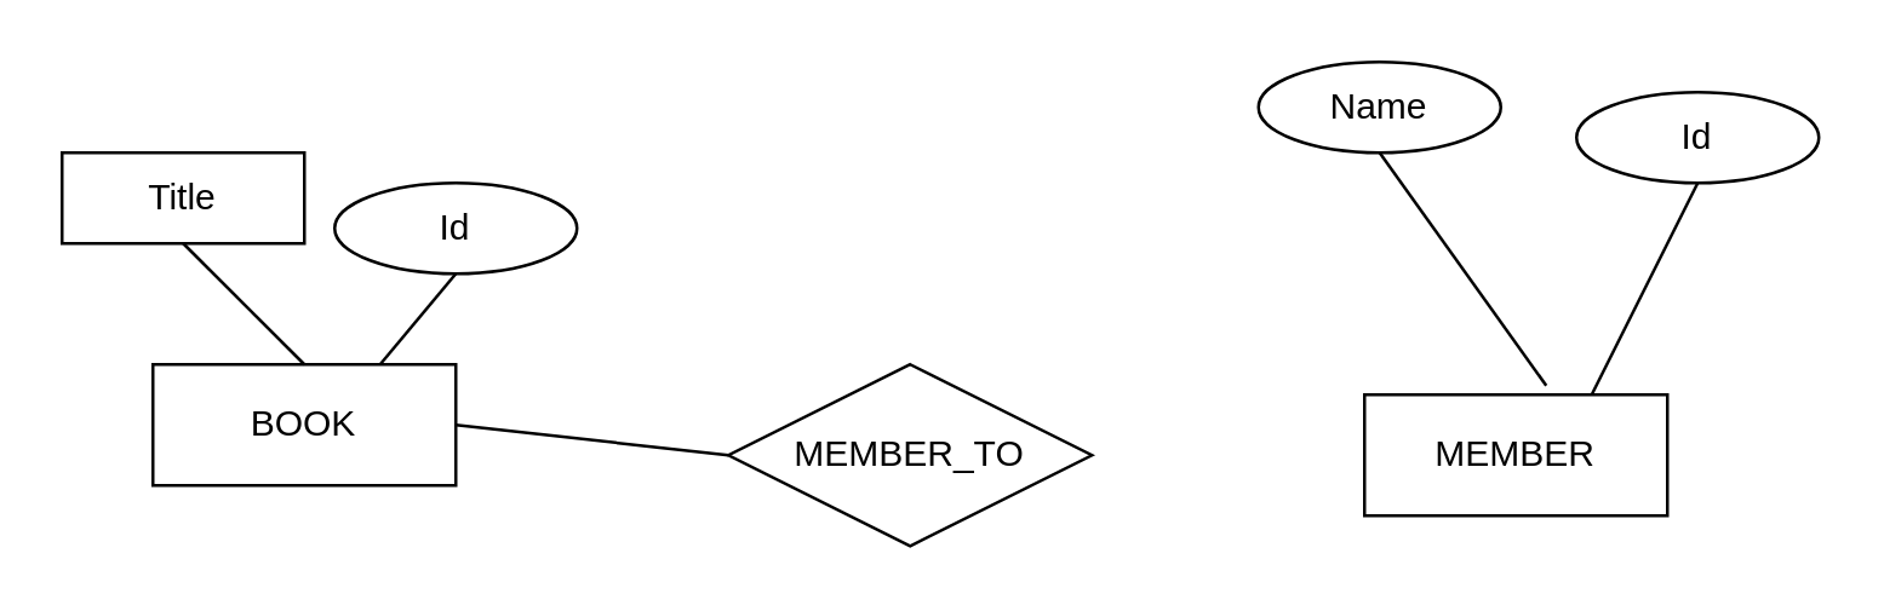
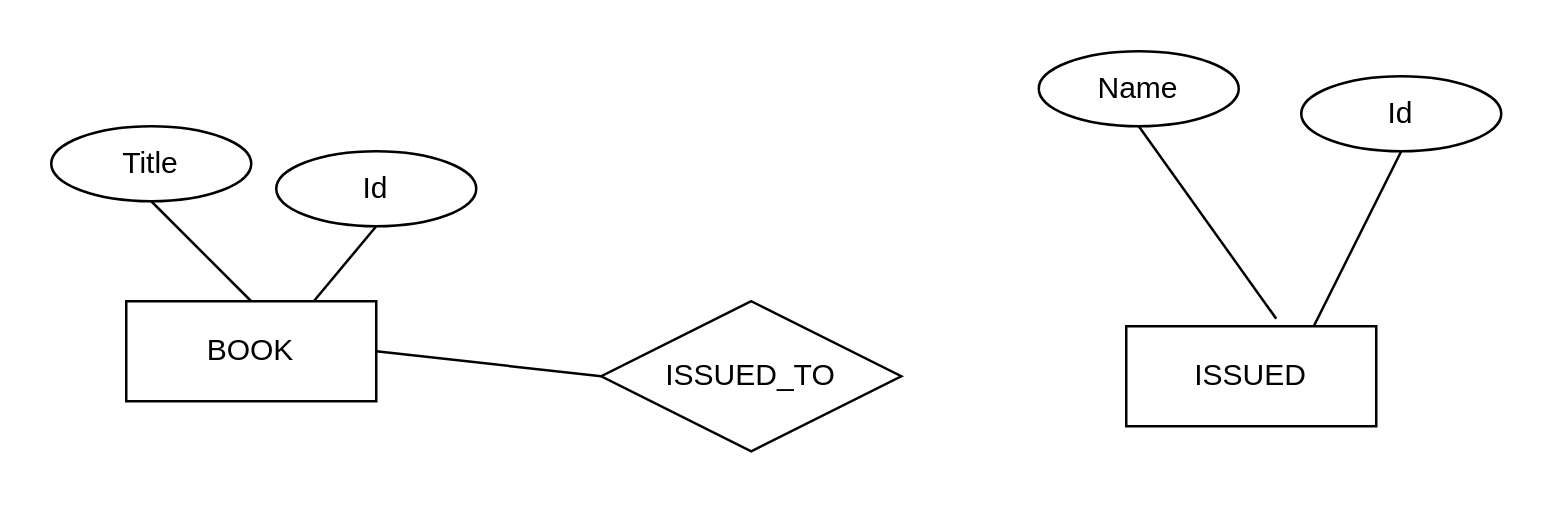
- <mxCell id="8" value="Title" style="whiteSpace=wrap;html=1;align=center;rounded=0;" vertex="1" parent="1"><mxGeometry x="20" y="50" width="80" height="30" as="geometry" /></mxCell>
+ <mxCell id="8" value="Title" style="ellipse;whiteSpace=wrap;html=1;align=center;" vertex="1" parent="1"><mxGeometry x="20" y="50" width="80" height="30" as="geometry" /></mxCell>
- <mxCell id="13" value="MEMBER_TO" style="shape=rhombus;perimeter=rhombusPerimeter;whiteSpace=wrap;html=1;align=center;" vertex="1" parent="1"><mxGeometry x="240" y="120" width="120" height="60" as="geometry" /></mxCell>
+ <mxCell id="13" value="ISSUED_TO" style="shape=rhombus;perimeter=rhombusPerimeter;whiteSpace=wrap;html=1;align=center;" vertex="1" parent="1"><mxGeometry x="240" y="120" width="120" height="60" as="geometry" /></mxCell>
- <mxCell id="4" value="MEMBER" style="whiteSpace=wrap;html=1;align=center;" vertex="1" parent="1"><mxGeometry x="450" y="130" width="100" height="40" as="geometry" /></mxCell>
+ <mxCell id="4" value="ISSUED" style="whiteSpace=wrap;html=1;align=center;" vertex="1" parent="1"><mxGeometry x="450" y="130" width="100" height="40" as="geometry" /></mxCell>
